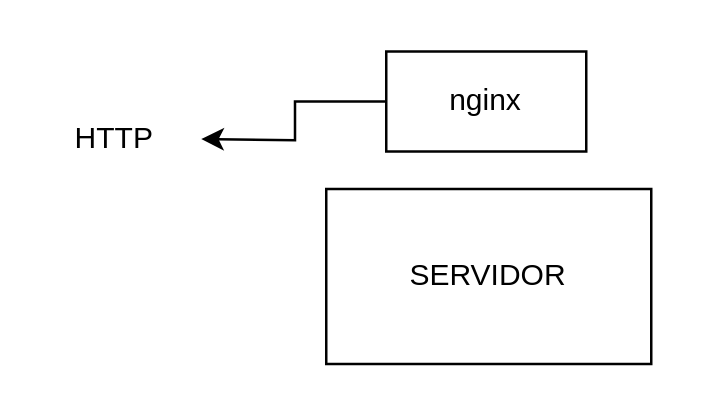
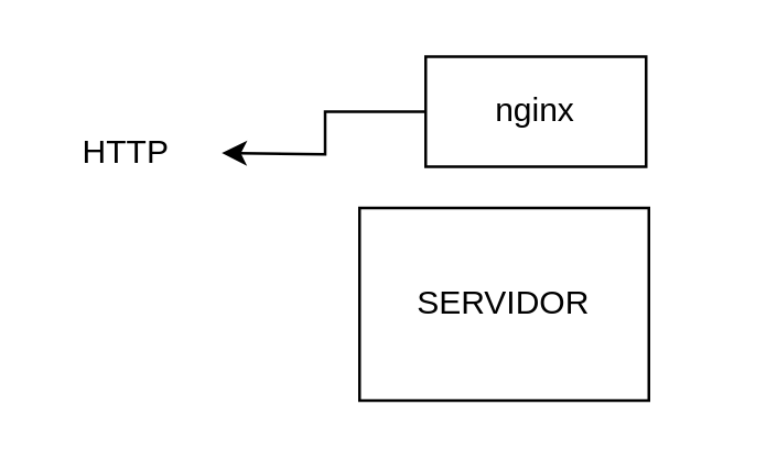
- <mxCell id="2" value="SERVIDOR" style="rounded=0;whiteSpace=wrap;html=1;" vertex="1" parent="1"><mxGeometry x="130" y="75" width="130" height="70" as="geometry" /></mxCell>
+ <mxCell id="2" value="SERVIDOR" style="rounded=0;whiteSpace=wrap;html=1;" vertex="1" parent="1"><mxGeometry x="130" y="75" width="105" height="70" as="geometry" /></mxCell>
